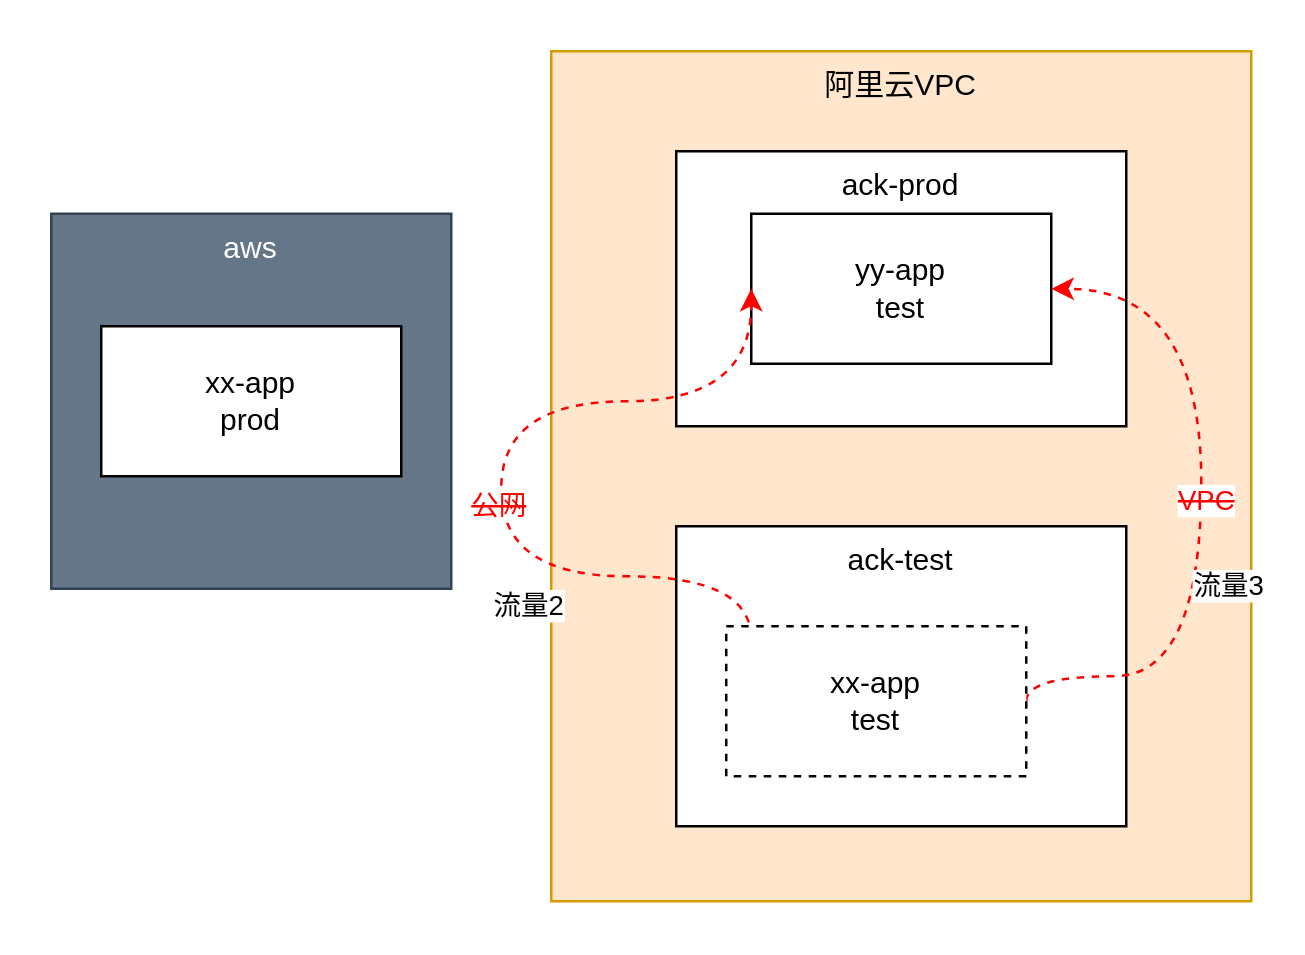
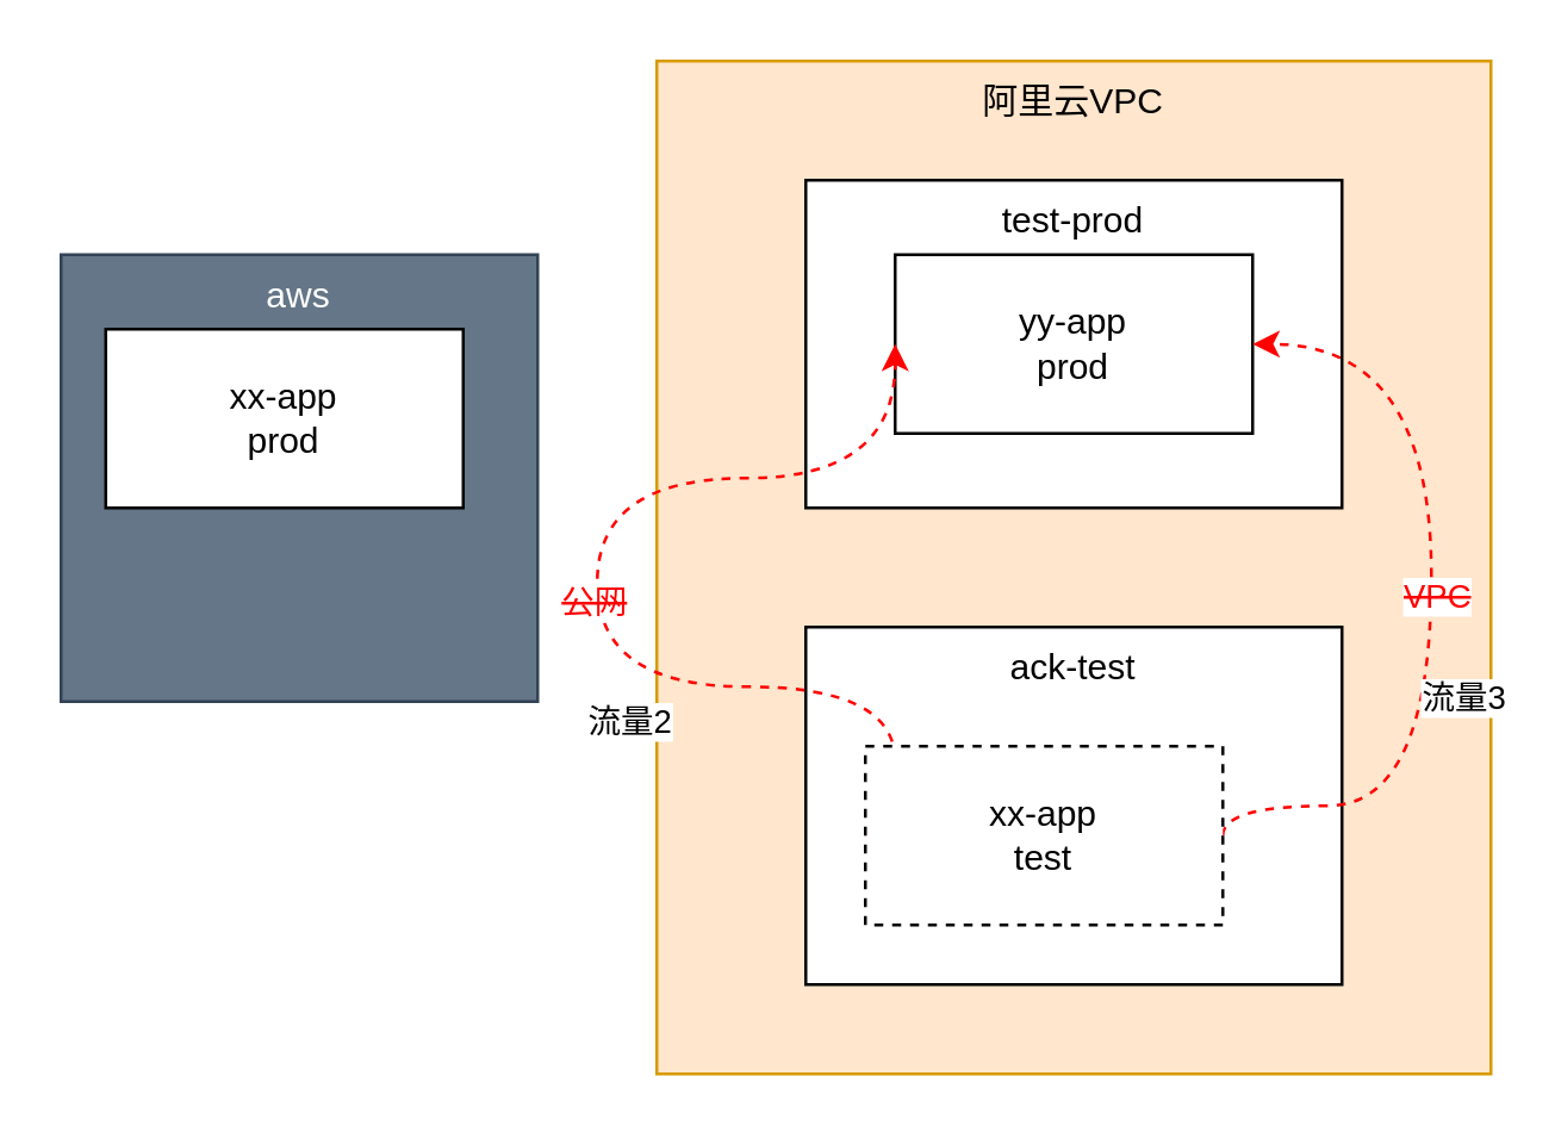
- <mxCell id="5" value="ack-prod" style="rounded=0;whiteSpace=wrap;html=1;verticalAlign=top;" vertex="1" parent="1"><mxGeometry x="270" y="60" width="180" height="110" as="geometry" /></mxCell>
+ <mxCell id="5" value="test-prod" style="rounded=0;whiteSpace=wrap;html=1;verticalAlign=top;" vertex="1" parent="1"><mxGeometry x="270" y="60" width="180" height="110" as="geometry" /></mxCell>
- <mxCell id="6" value="yy-app&lt;br&gt;test" style="rounded=0;whiteSpace=wrap;html=1;" vertex="1" parent="1"><mxGeometry x="300" y="85" width="120" height="60" as="geometry" /></mxCell>
+ <mxCell id="6" value="yy-app&lt;br&gt;prod" style="rounded=0;whiteSpace=wrap;html=1;" vertex="1" parent="1"><mxGeometry x="300" y="85" width="120" height="60" as="geometry" /></mxCell>
- <mxCell id="4" value="xx-app&lt;br&gt;prod" style="rounded=0;whiteSpace=wrap;html=1;" vertex="1" parent="1"><mxGeometry x="40" y="130" width="120" height="60" as="geometry" /></mxCell>
+ <mxCell id="4" value="xx-app&lt;br&gt;prod" style="rounded=0;whiteSpace=wrap;html=1;" vertex="1" parent="1"><mxGeometry x="35" y="110" width="120" height="60" as="geometry" /></mxCell>
